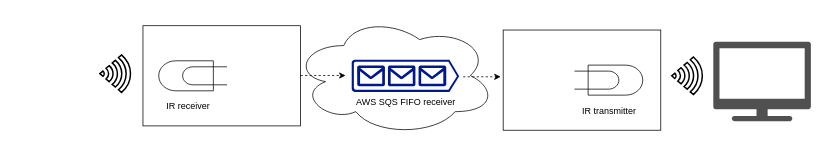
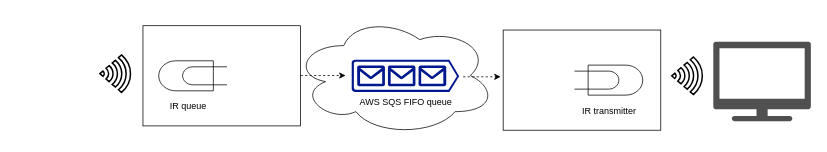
- <mxCell id="4" value="AWS SQS FIFO receiver" style="aspect=fixed;pointerEvents=1;shadow=0;dashed=0;html=1;strokeColor=none;labelPosition=center;verticalLabelPosition=bottom;verticalAlign=top;align=center;fillColor=#00188D;shape=mxgraph.azure.queue_generic" parent="1" vertex="1"><mxGeometry x="468" y="78.75" width="143.34" height="43" as="geometry" /></mxCell>
+ <mxCell id="4" value="AWS SQS FIFO queue" style="aspect=fixed;pointerEvents=1;shadow=0;dashed=0;html=1;strokeColor=none;labelPosition=center;verticalLabelPosition=bottom;verticalAlign=top;align=center;fillColor=#00188D;shape=mxgraph.azure.queue_generic" parent="1" vertex="1"><mxGeometry x="468" y="78.75" width="143.34" height="43" as="geometry" /></mxCell>
- <mxCell id="13" value="IR receiver" style="text;strokeColor=none;fillColor=none;html=1;fontSize=12;fontStyle=0;verticalAlign=middle;align=center;flipV=1;" parent="1" vertex="1"><mxGeometry x="200" y="121.25" width="100" height="40" as="geometry" /></mxCell>
+ <mxCell id="13" value="IR queue" style="text;strokeColor=none;fillColor=none;html=1;fontSize=12;fontStyle=0;verticalAlign=middle;align=center;flipV=1;" parent="1" vertex="1"><mxGeometry x="200" y="121.25" width="100" height="40" as="geometry" /></mxCell>
